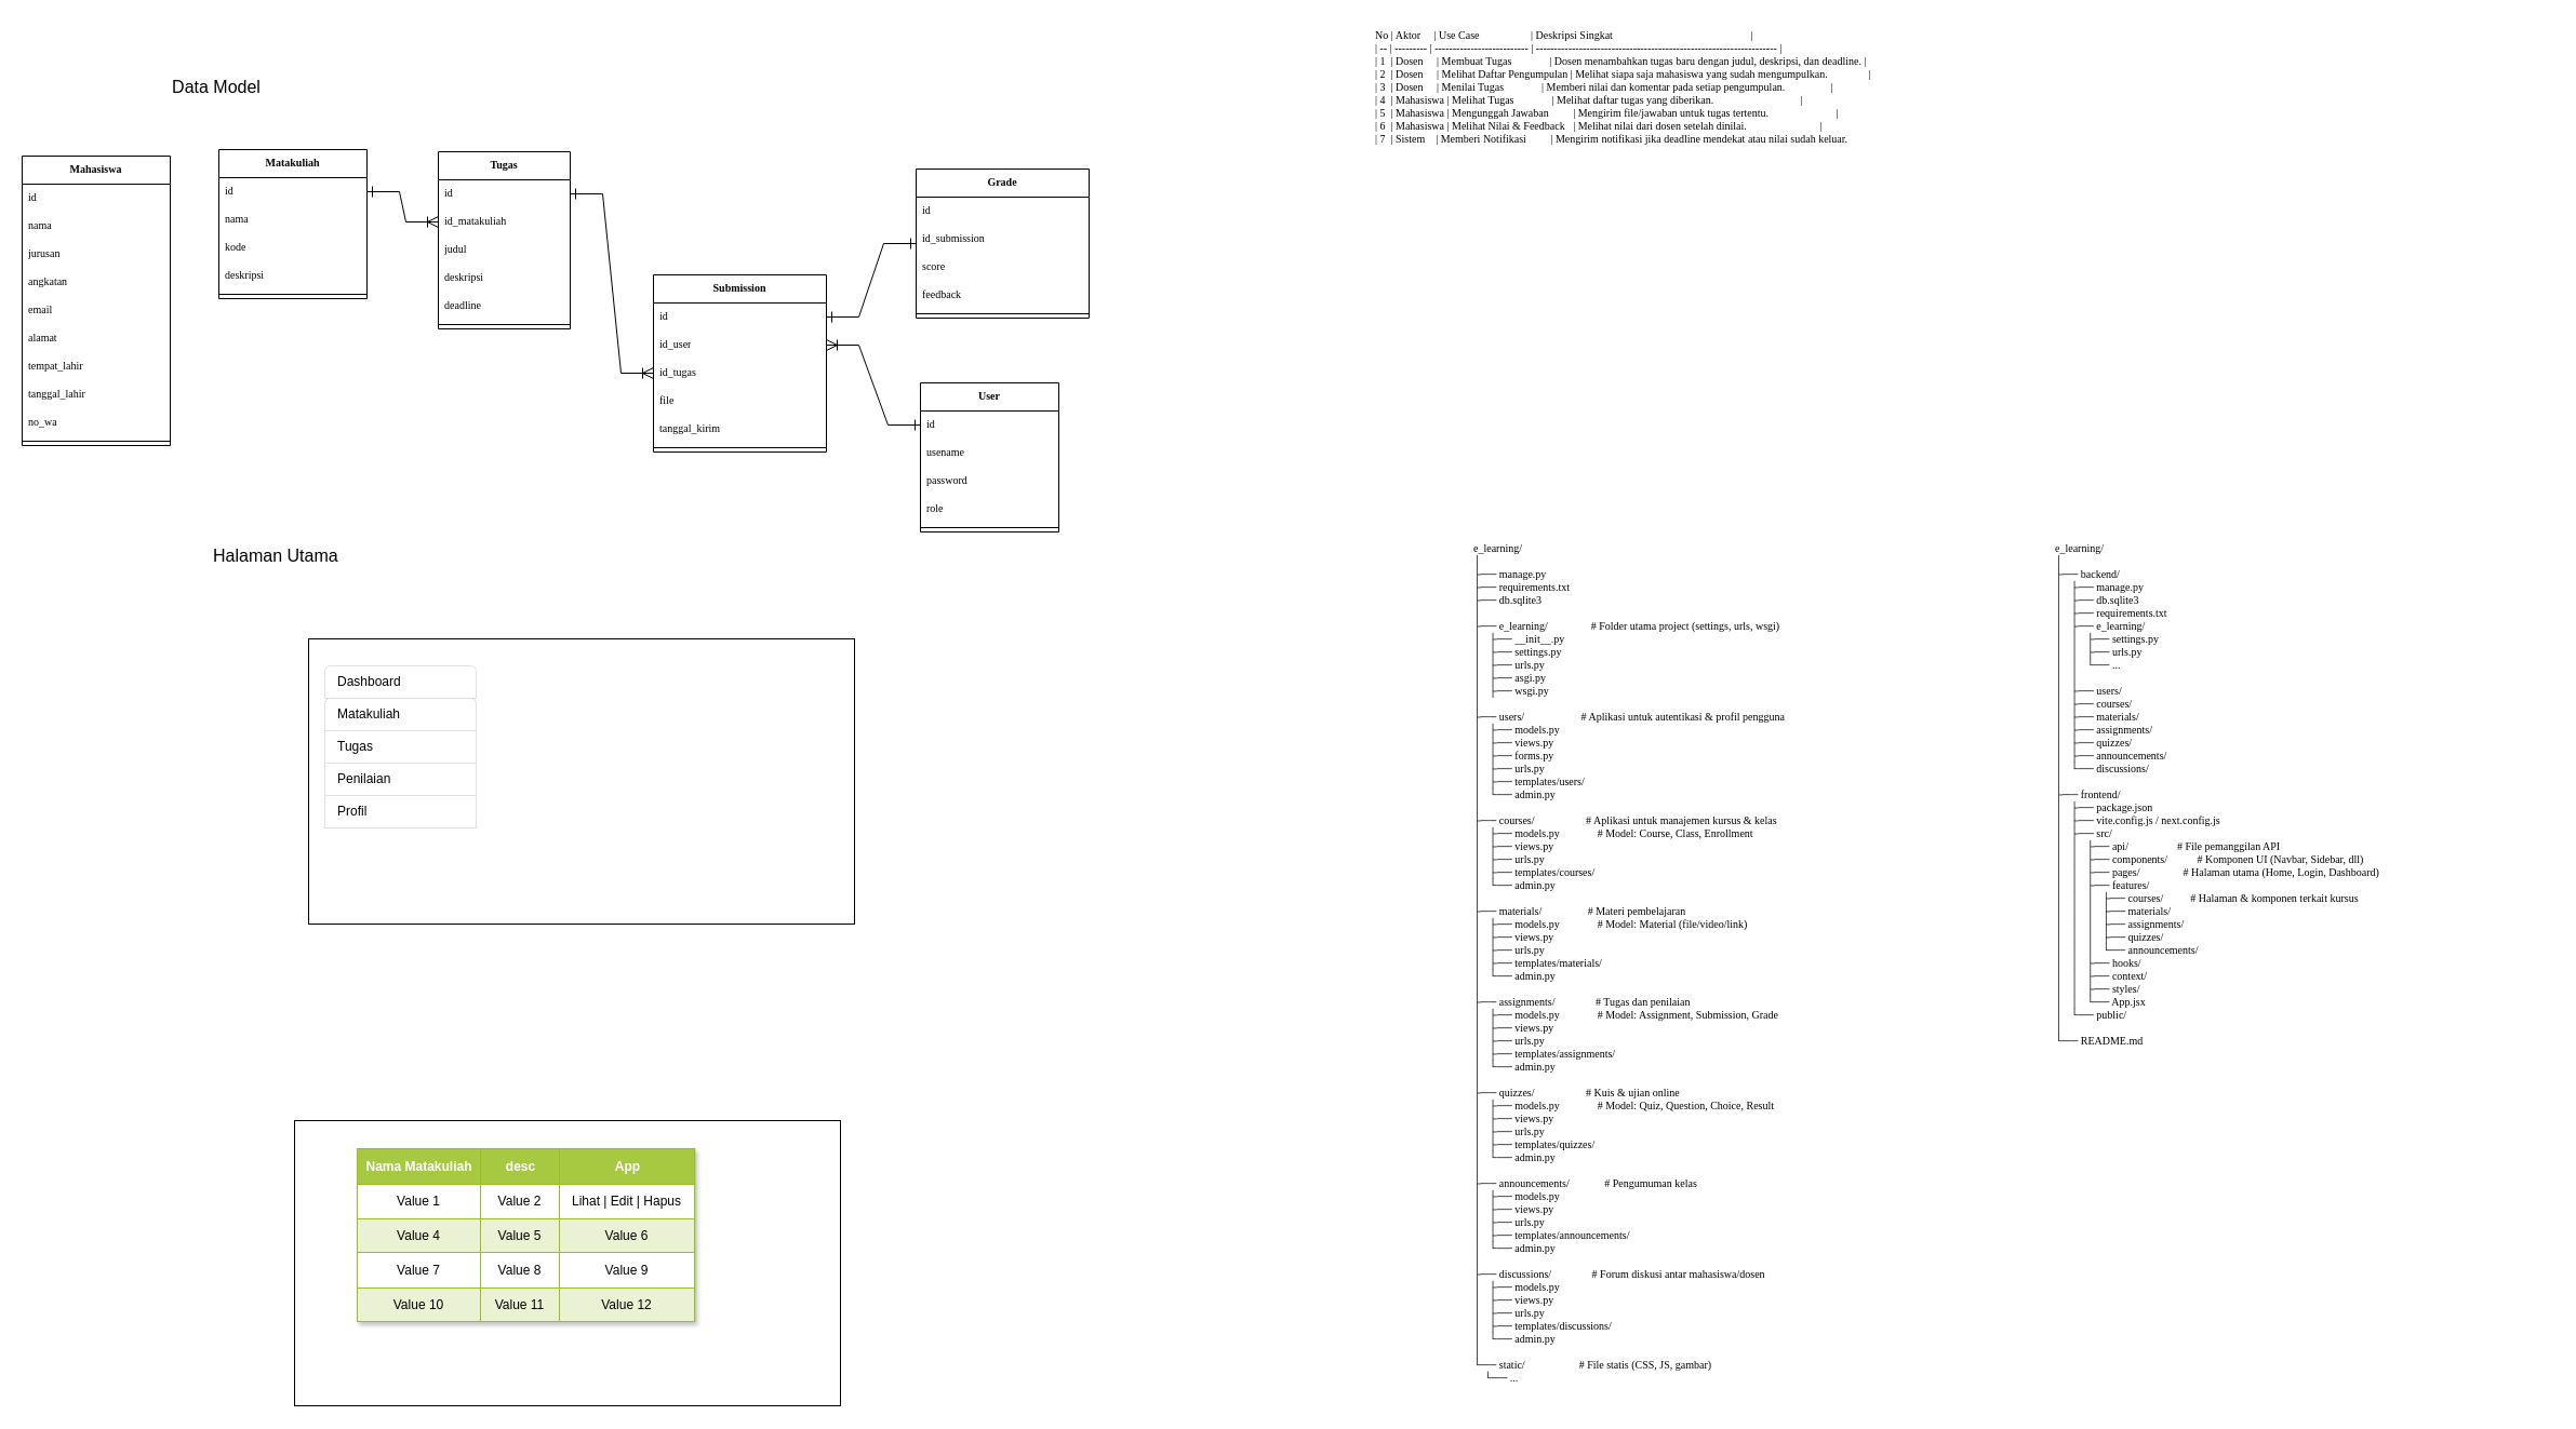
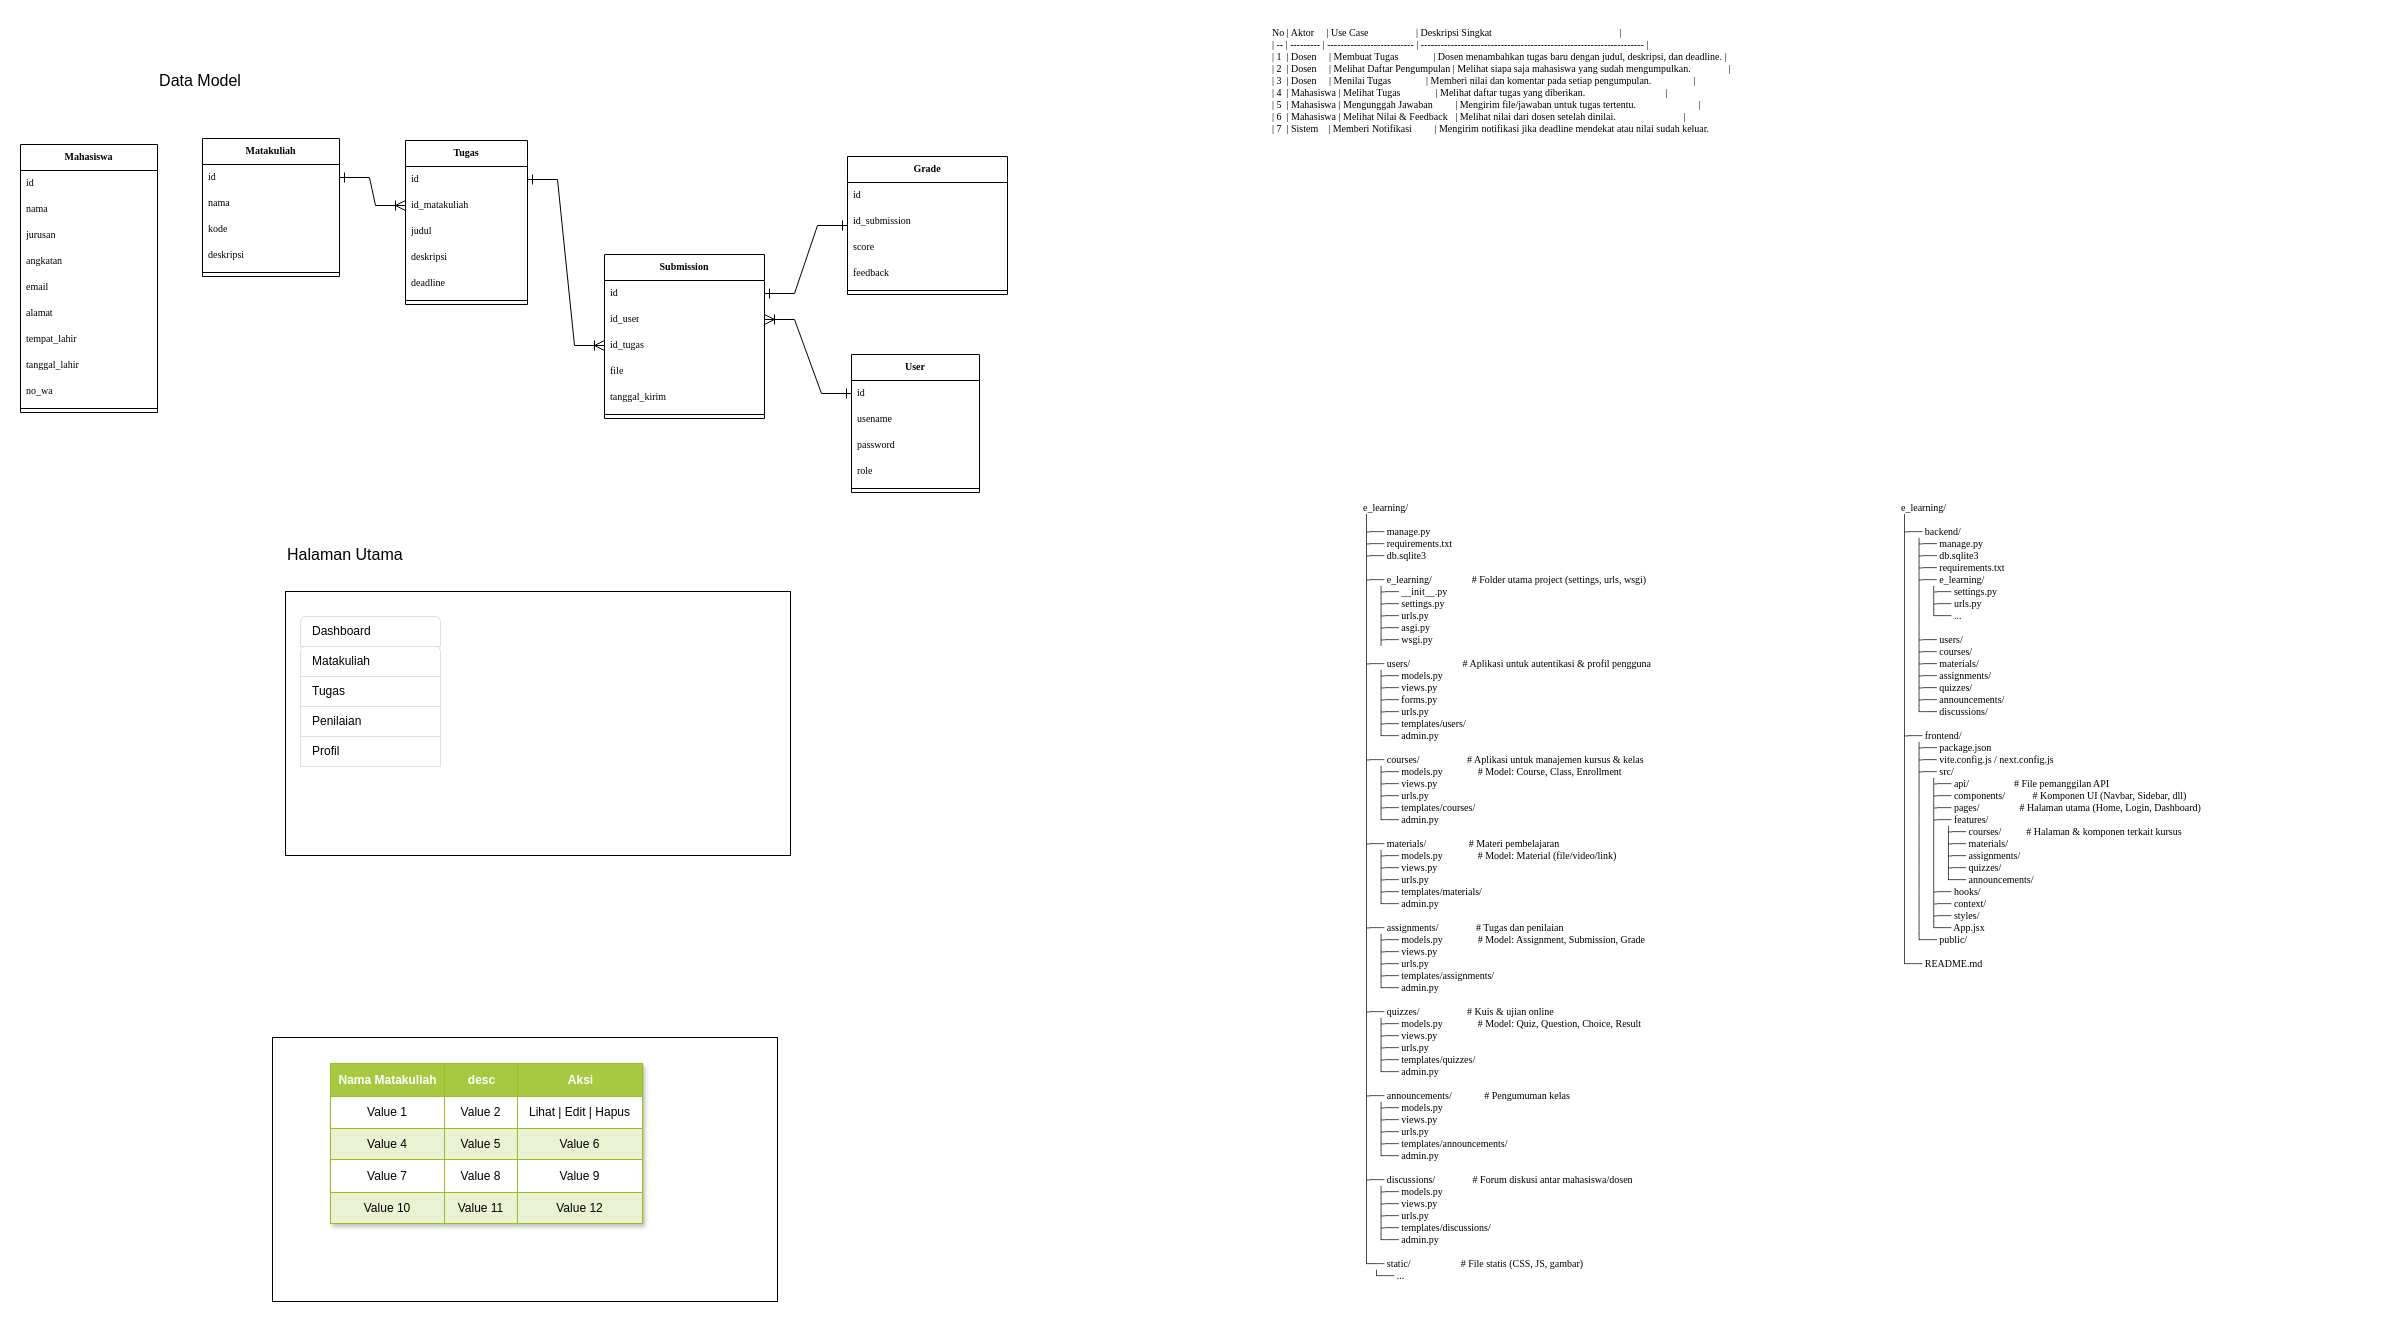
- <mxCell id="42" value="Halaman Utama" style="text;strokeColor=none;align=left;fillColor=none;html=1;verticalAlign=middle;whiteSpace=wrap;rounded=0;fontSize=16;" parent="1" vertex="1"><mxGeometry x="194.997" y="498.002" width="134" height="31" as="geometry" /></mxCell>
+ <mxCell id="42" value="Halaman Utama" style="text;strokeColor=none;align=left;fillColor=none;html=1;verticalAlign=middle;whiteSpace=wrap;rounded=0;fontSize=16;" parent="1" vertex="1"><mxGeometry x="284.997" y="538.002" width="134" height="31" as="geometry" /></mxCell>
- <mxCell id="55" value="App" style="connectable=0;recursiveResize=0;strokeColor=inherit;fillColor=#A7C942;align=center;fontStyle=1;fontColor=#FFFFFF;html=1;" parent="52" vertex="1"><mxGeometry x="187" width="125" height="33" as="geometry"><mxRectangle width="125" height="33" as="alternateBounds" /></mxGeometry></mxCell>
+ <mxCell id="55" value="Aksi" style="connectable=0;recursiveResize=0;strokeColor=inherit;fillColor=#A7C942;align=center;fontStyle=1;fontColor=#FFFFFF;html=1;" parent="52" vertex="1"><mxGeometry x="187" width="125" height="33" as="geometry"><mxRectangle width="125" height="33" as="alternateBounds" /></mxGeometry></mxCell>
